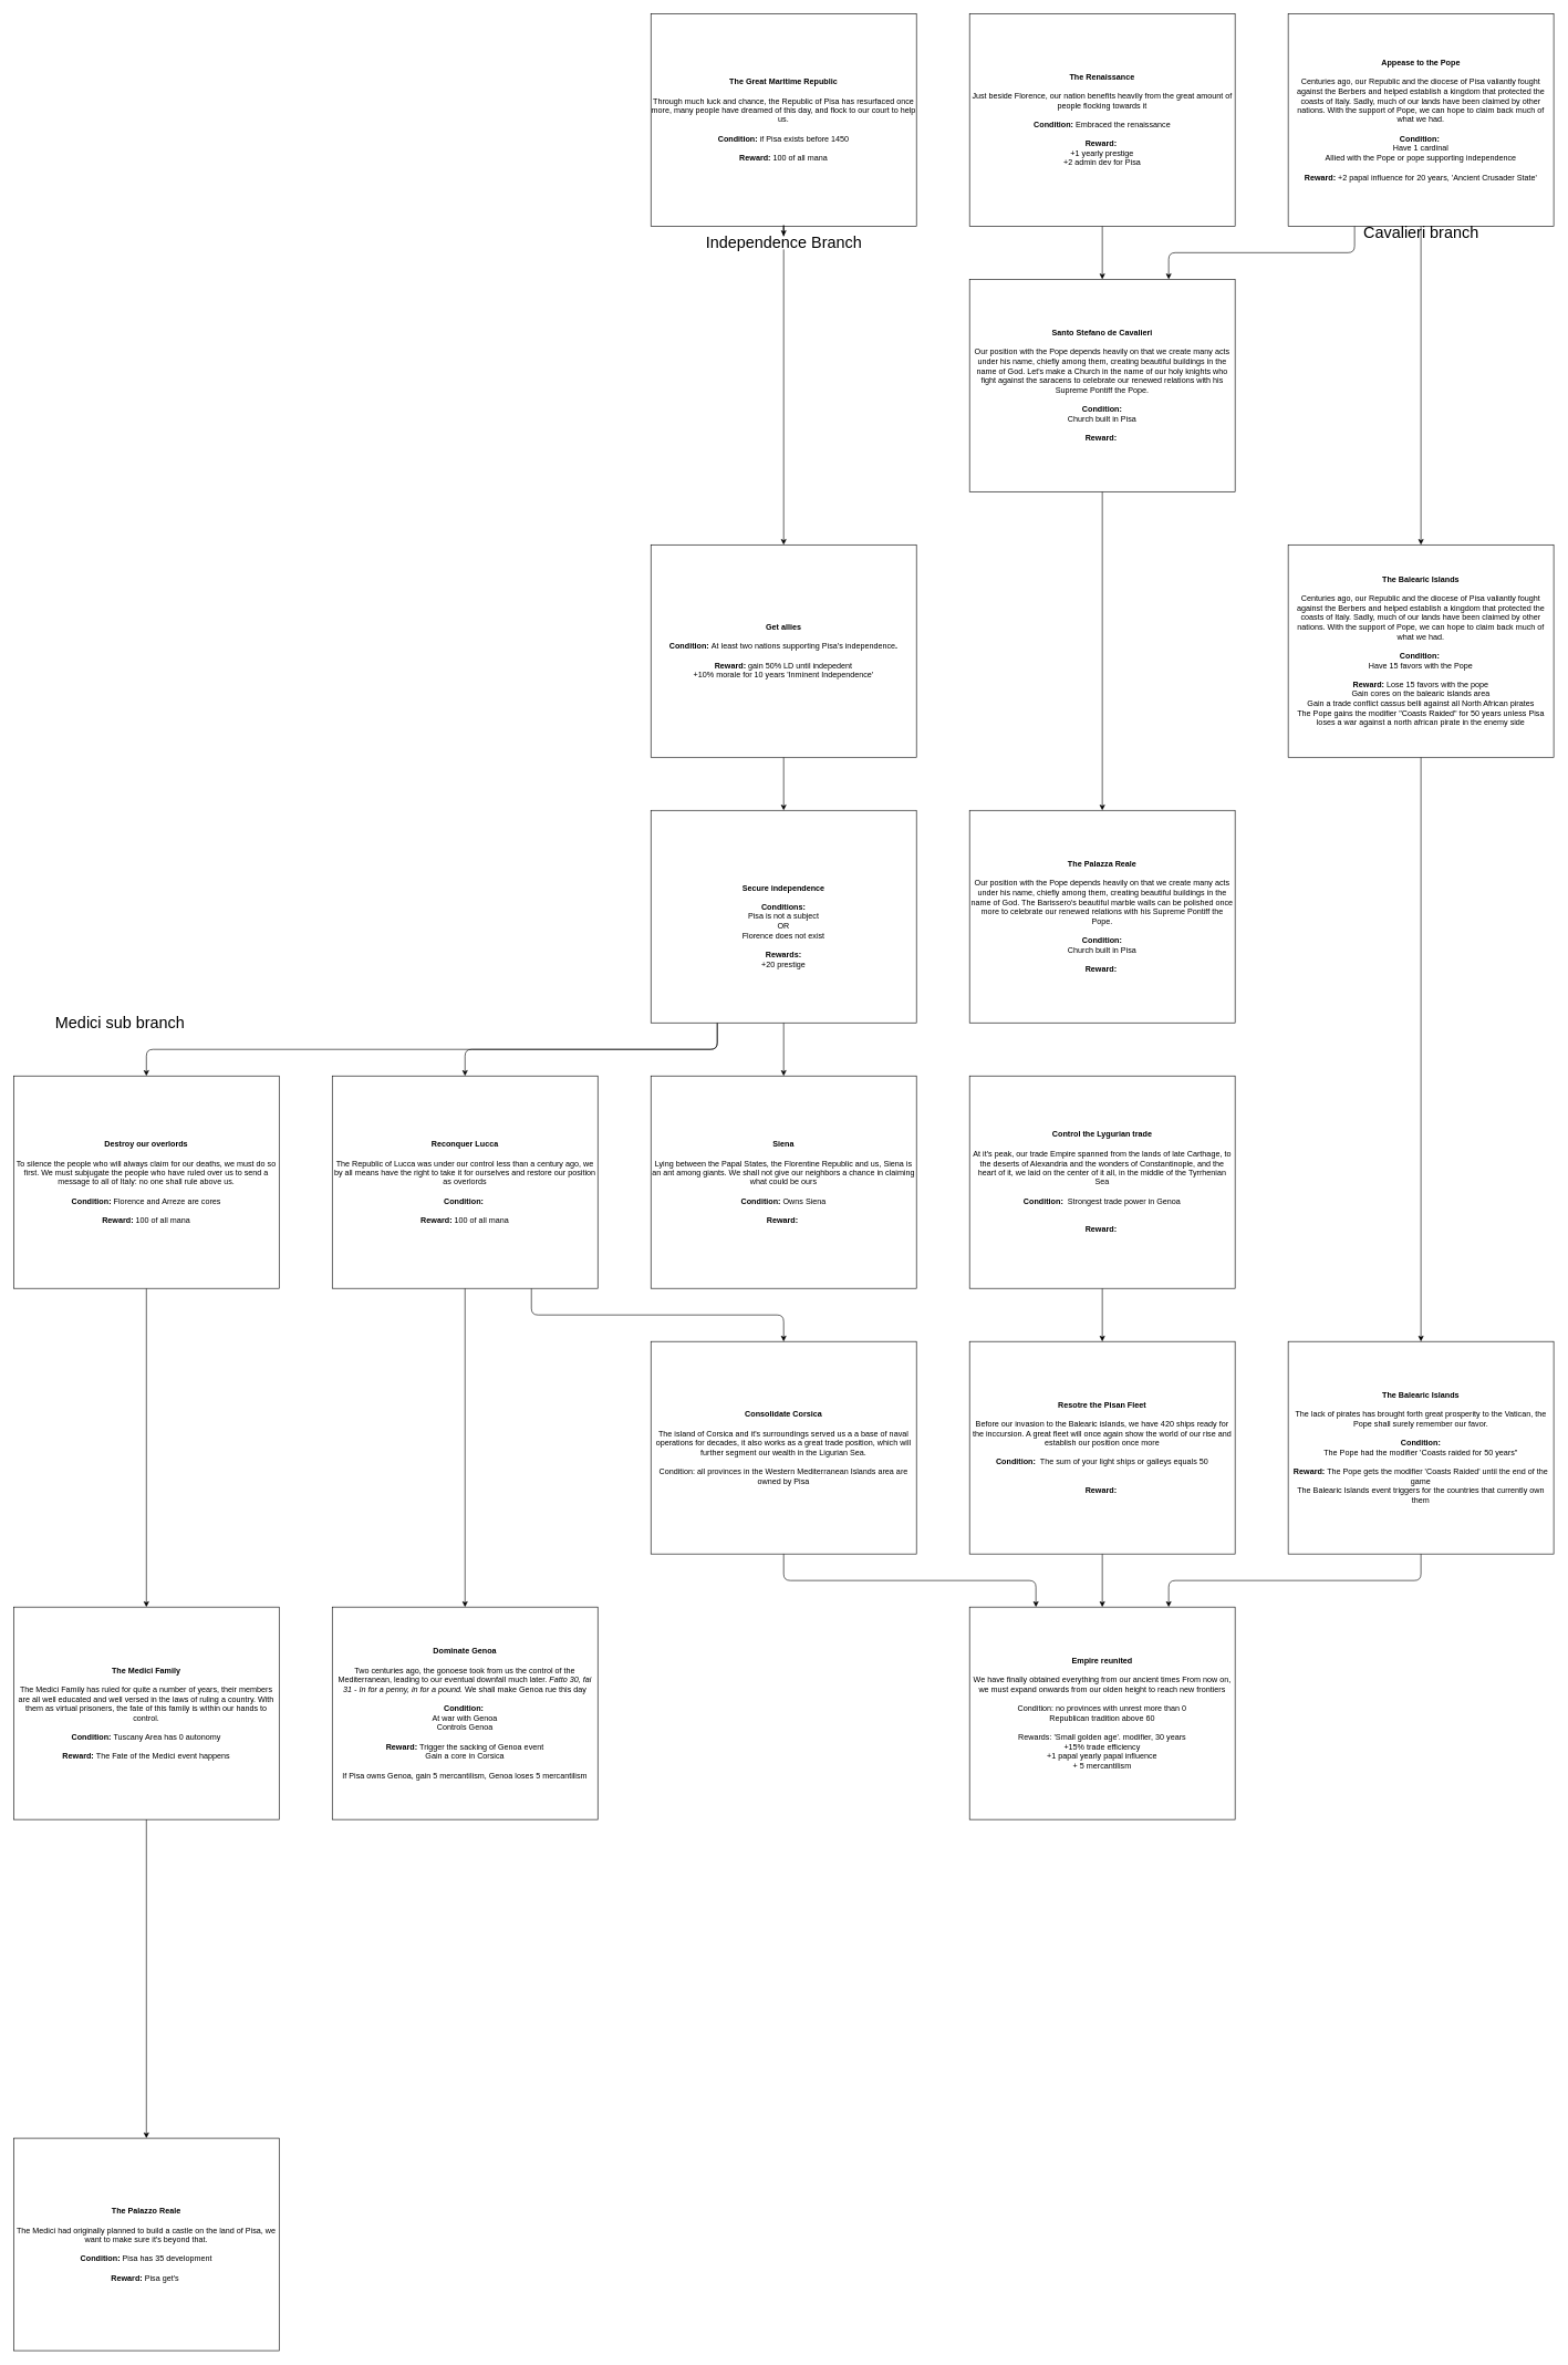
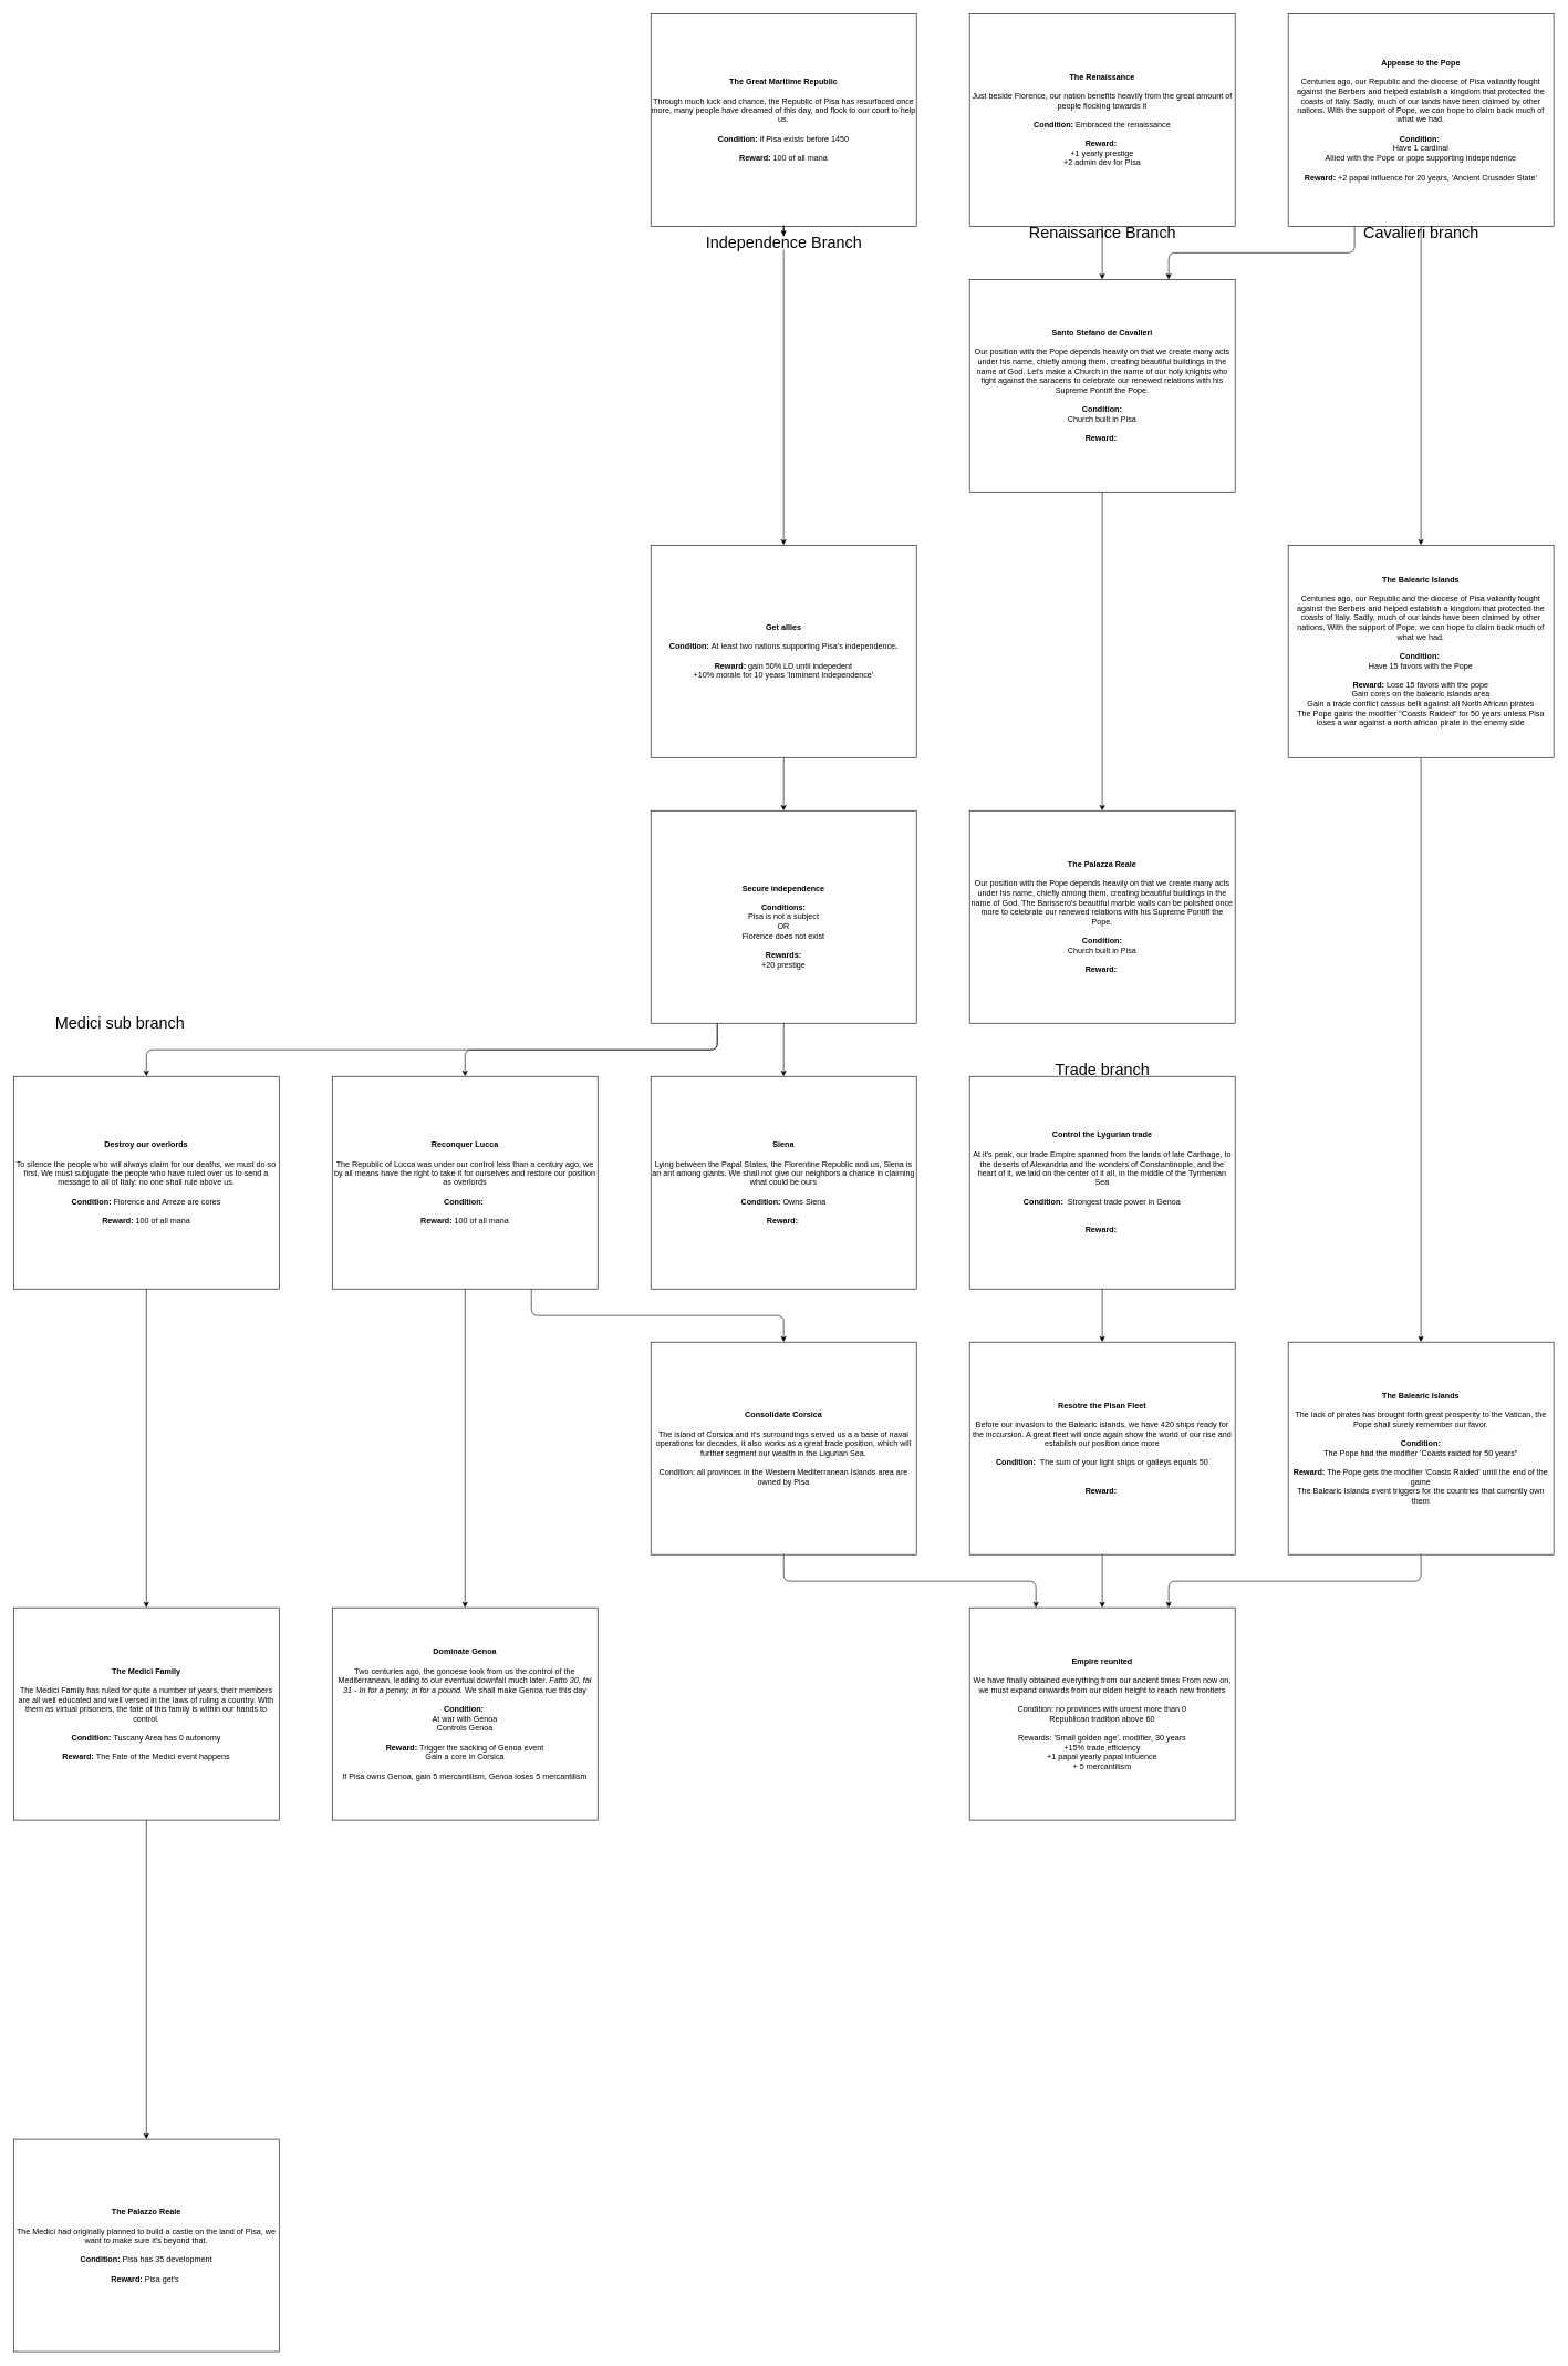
+ <mxCell id="30" value="&lt;font style=&quot;font-size: 24px&quot;&gt;Renaissance Branch&lt;/font&gt;" style="text;html=1;align=center;verticalAlign=middle;resizable=0;points=[];autosize=1;" parent="1" vertex="1"><mxGeometry x="1540" y="340" width="240" height="20" as="geometry" /></mxCell>
+ <mxCell id="25" value="&lt;font style=&quot;font-size: 24px&quot;&gt;Trade branch&lt;/font&gt;" style="text;html=1;align=center;verticalAlign=middle;resizable=0;points=[];autosize=1;" parent="1" vertex="1"><mxGeometry x="1580" y="1600" width="160" height="20" as="geometry" /></mxCell>
